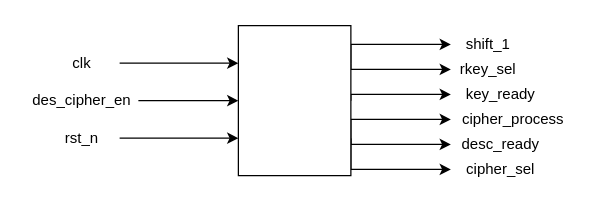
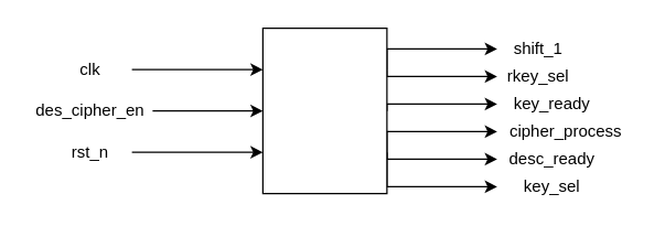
- <mxCell id="20" value="cipher_sel" style="text;html=1;align=center;verticalAlign=middle;whiteSpace=wrap;rounded=0;" parent="1" vertex="1"><mxGeometry x="360" y="120" width="80" height="30" as="geometry" /></mxCell>
+ <mxCell id="20" value="key_sel" style="text;html=1;align=center;verticalAlign=middle;whiteSpace=wrap;rounded=0;" parent="1" vertex="1"><mxGeometry x="360" y="120" width="80" height="30" as="geometry" /></mxCell>
